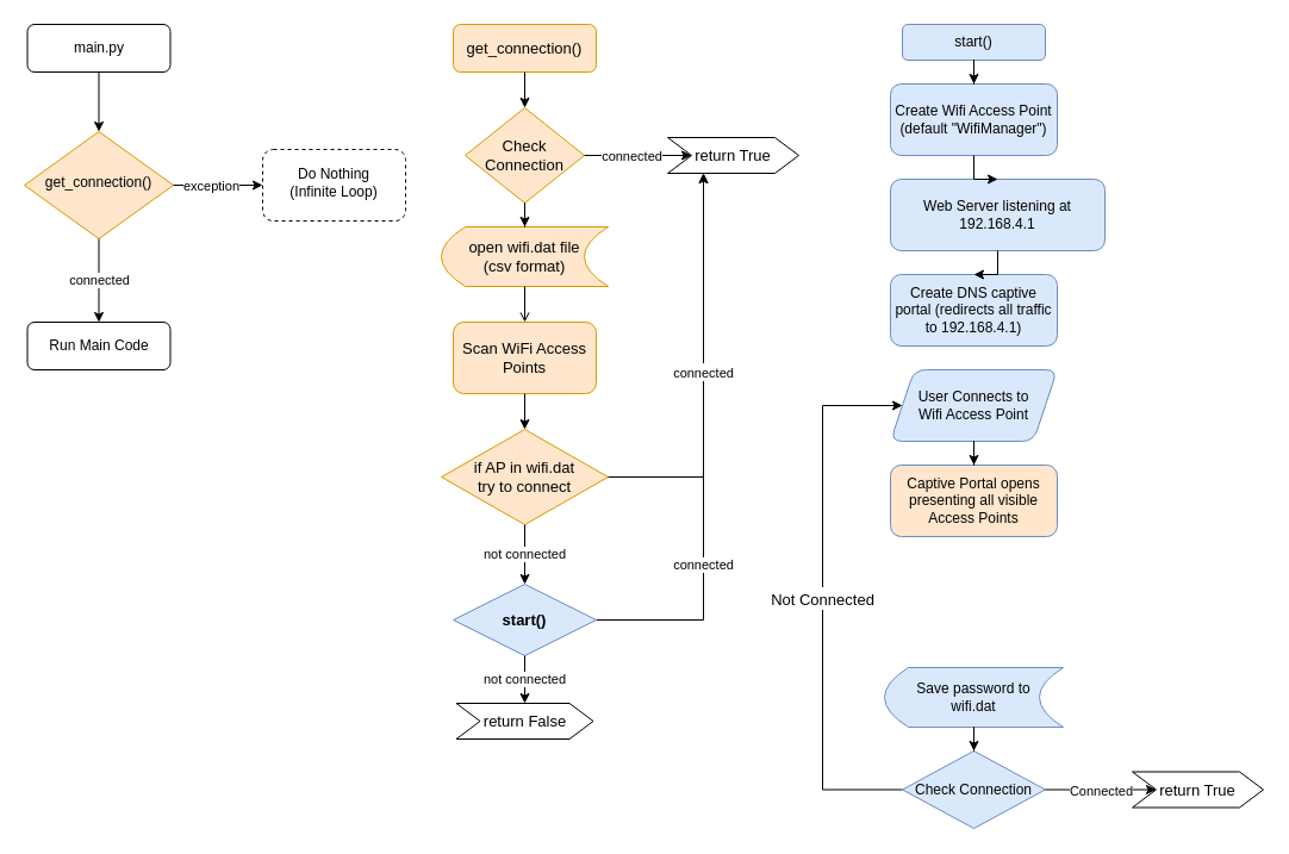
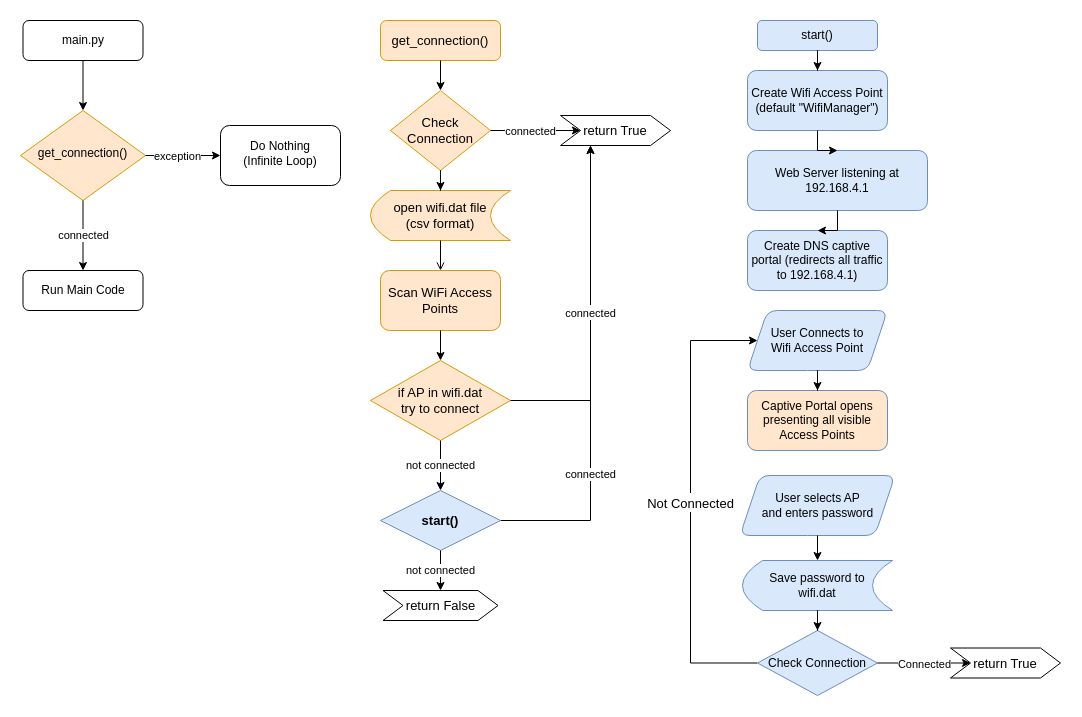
- <mxCell id="47" value="Do Nothing&lt;br&gt;(Infinite Loop)" style="whiteSpace=wrap;html=1;shadow=0;strokeWidth=1;spacing=6;spacingTop=-4;rounded=1;dashed=1;" vertex="1" parent="41"><mxGeometry x="200" y="105" width="120" height="60" as="geometry" /></mxCell>
+ <mxCell id="47" value="Do Nothing&lt;br&gt;(Infinite Loop)" style="whiteSpace=wrap;html=1;shadow=0;strokeWidth=1;spacing=6;spacingTop=-4;rounded=1;" vertex="1" parent="41"><mxGeometry x="200" y="105" width="120" height="60" as="geometry" /></mxCell>
+ <mxCell id="13" value="User selects AP&lt;br&gt;and enters password" style="shape=parallelogram;perimeter=parallelogramPerimeter;whiteSpace=wrap;html=1;fixedSize=1;fillColor=#dae8fc;strokeColor=#6c8ebf;rounded=1;" vertex="1" parent="2"><mxGeometry x="49.5" y="455" width="155" height="60" as="geometry" /></mxCell>
+ <mxCell id="15" style="edgeStyle=orthogonalEdgeStyle;rounded=0;orthogonalLoop=1;jettySize=auto;html=1;" edge="1" parent="2" source="13" target="14"><mxGeometry relative="1" as="geometry" /></mxCell>
